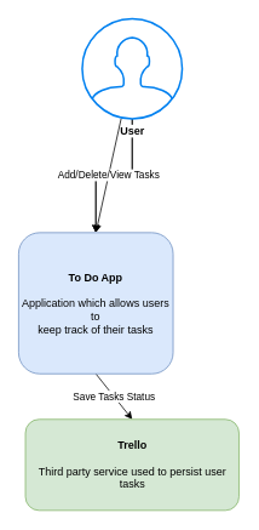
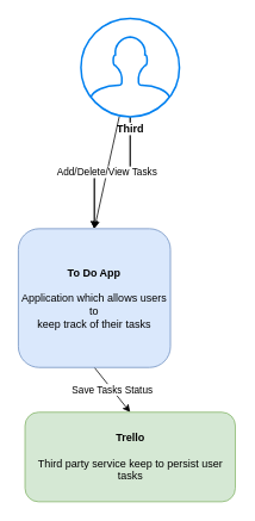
- <mxCell id="4" value="&lt;b&gt;User&lt;/b&gt;" style="html=1;verticalLabelPosition=bottom;align=center;labelBackgroundColor=#ffffff;verticalAlign=top;strokeWidth=2;strokeColor=#0080F0;shadow=0;dashed=0;shape=mxgraph.ios7.icons.user;" parent="1" vertex="1"><mxGeometry x="90" y="20" width="110" height="110" as="geometry" /></mxCell>
+ <mxCell id="4" value="&lt;b&gt;Third&lt;/b&gt;" style="html=1;verticalLabelPosition=bottom;align=center;labelBackgroundColor=#ffffff;verticalAlign=top;strokeWidth=2;strokeColor=#0080F0;shadow=0;dashed=0;shape=mxgraph.ios7.icons.user;" parent="1" vertex="1"><mxGeometry x="90" y="20" width="110" height="110" as="geometry" /></mxCell>
- <mxCell id="8" value="&lt;b&gt;Trello&lt;/b&gt;&lt;br&gt;&lt;br&gt;Third party service used to persist user tasks" style="rounded=1;whiteSpace=wrap;html=1;fillColor=#d5e8d4;strokeColor=#82b366;" parent="1" vertex="1"><mxGeometry x="27.5" y="460" width="235" height="100" as="geometry" /></mxCell>
+ <mxCell id="8" value="&lt;b&gt;Trello&lt;/b&gt;&lt;br&gt;&lt;br&gt;Third party service keep to persist user tasks" style="rounded=1;whiteSpace=wrap;html=1;fillColor=#d5e8d4;strokeColor=#82b366;" parent="1" vertex="1"><mxGeometry x="27.5" y="460" width="235" height="100" as="geometry" /></mxCell>
